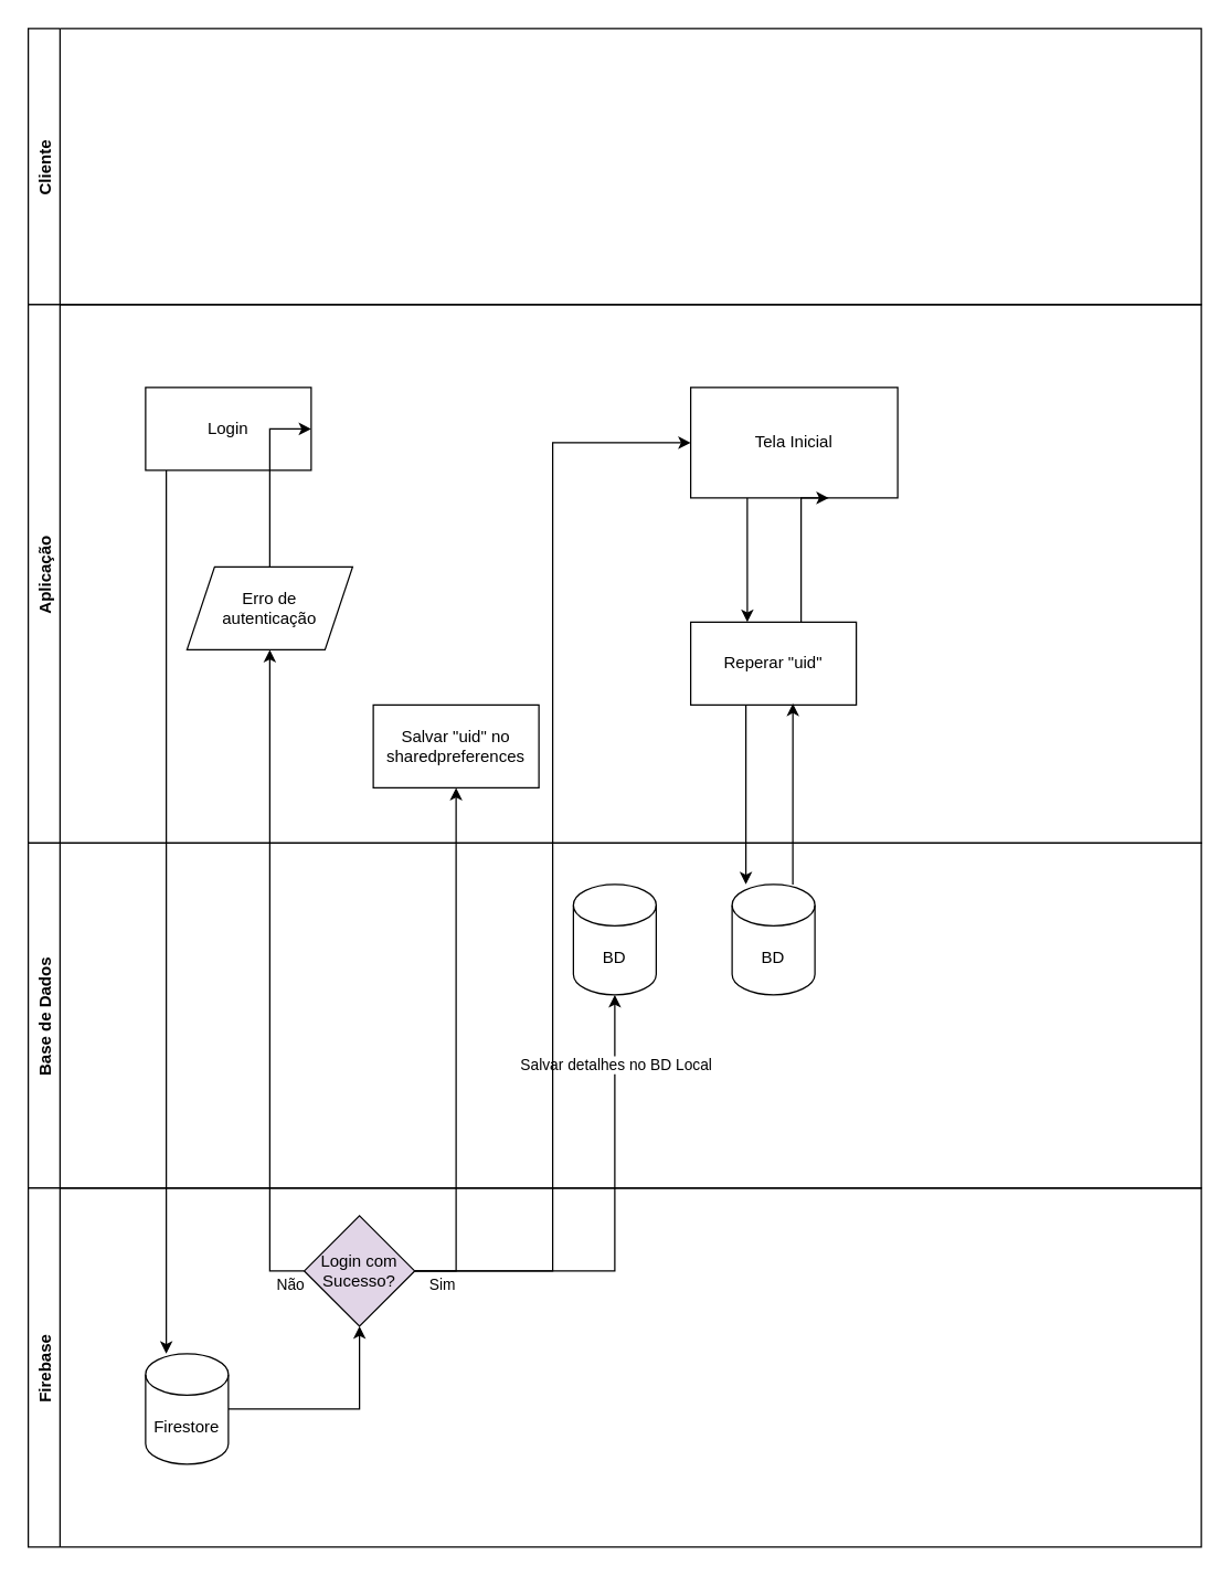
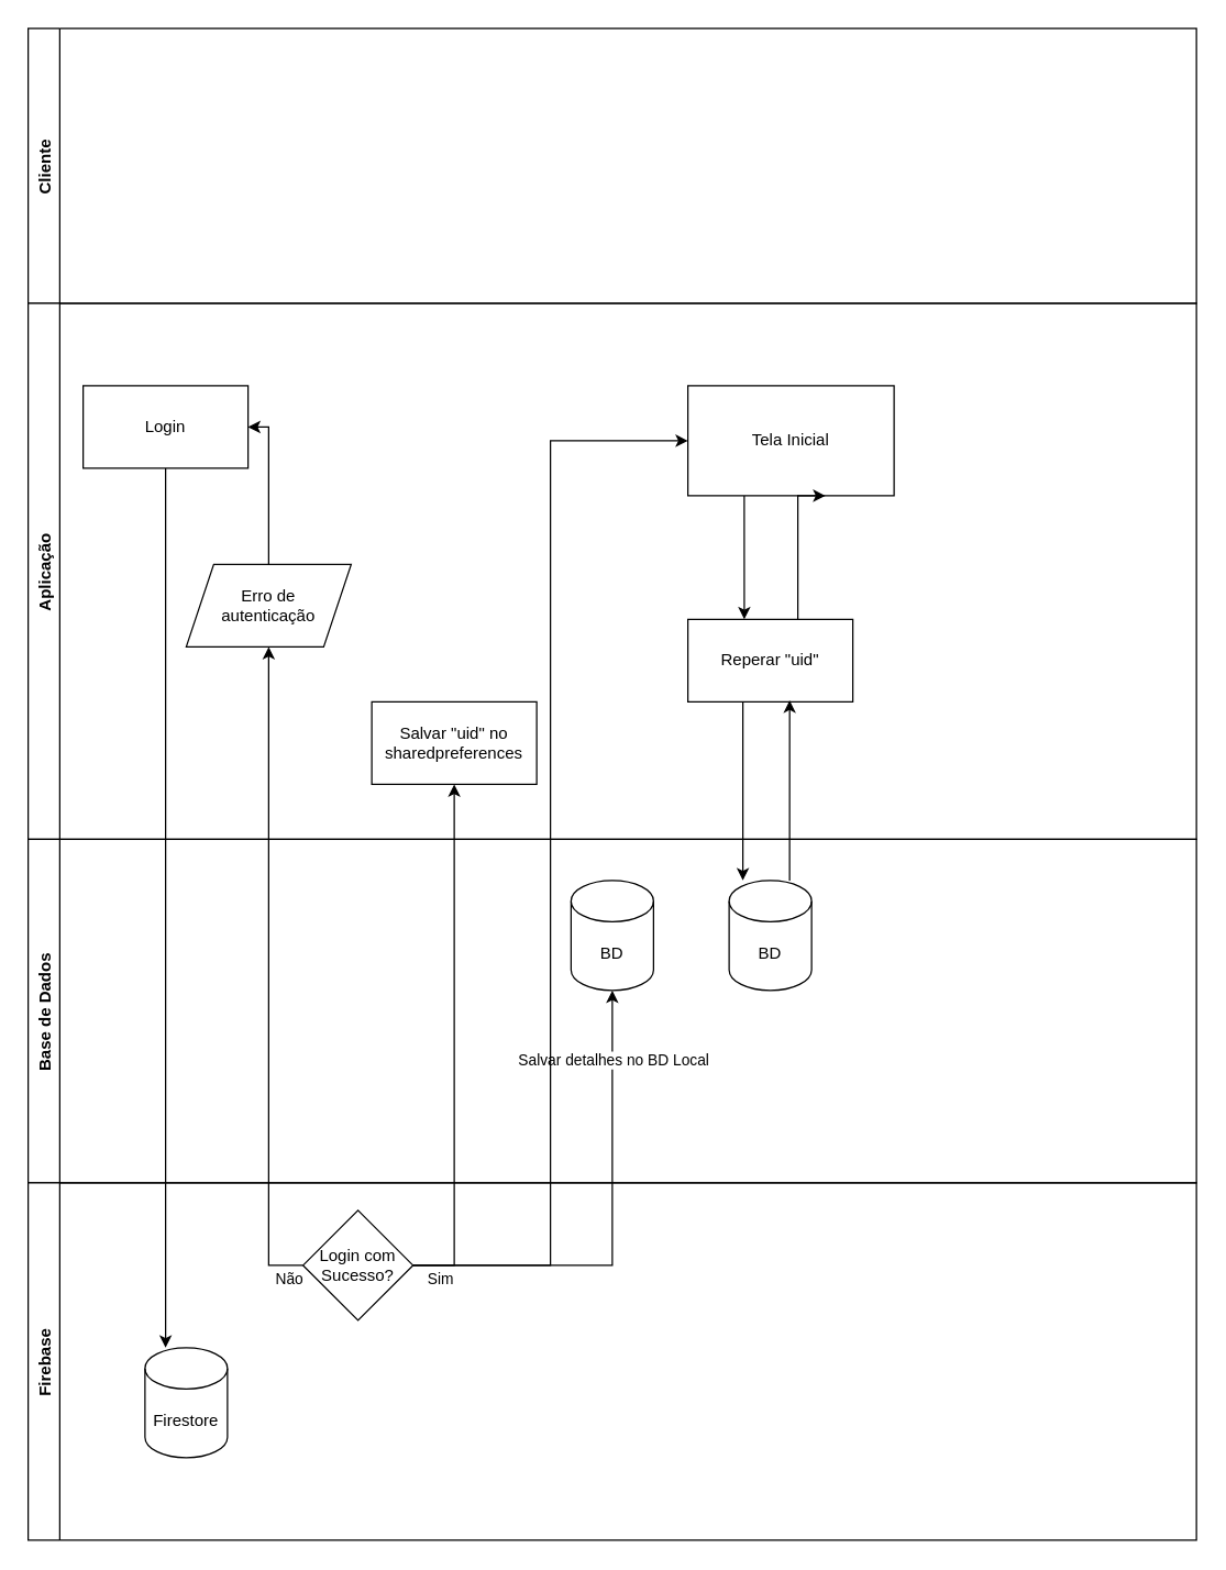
- <mxCell id="4" value="Login" style="rounded=0;whiteSpace=wrap;html=1;" vertex="1" parent="3"><mxGeometry x="85" y="60" width="120" height="60" as="geometry" /></mxCell>
+ <mxCell id="4" value="Login" style="rounded=0;whiteSpace=wrap;html=1;" vertex="1" parent="3"><mxGeometry x="40" y="60" width="120" height="60" as="geometry" /></mxCell>
- <mxCell id="18" value="Login com Sucesso?" style="rhombus;whiteSpace=wrap;html=1;fillColor=#e1d5e7;" vertex="1" parent="15"><mxGeometry x="200" y="20" width="80" height="80" as="geometry" /></mxCell>
+ <mxCell id="18" value="Login com Sucesso?" style="rhombus;whiteSpace=wrap;html=1;" vertex="1" parent="15"><mxGeometry x="200" y="20" width="80" height="80" as="geometry" /></mxCell>
- <mxCell id="16" style="edgeStyle=orthogonalEdgeStyle;rounded=0;orthogonalLoop=1;jettySize=auto;html=1;entryX=0.5;entryY=1;entryDx=0;entryDy=0;" edge="1" parent="15" source="17" target="18"><mxGeometry relative="1" as="geometry" /></mxCell>
